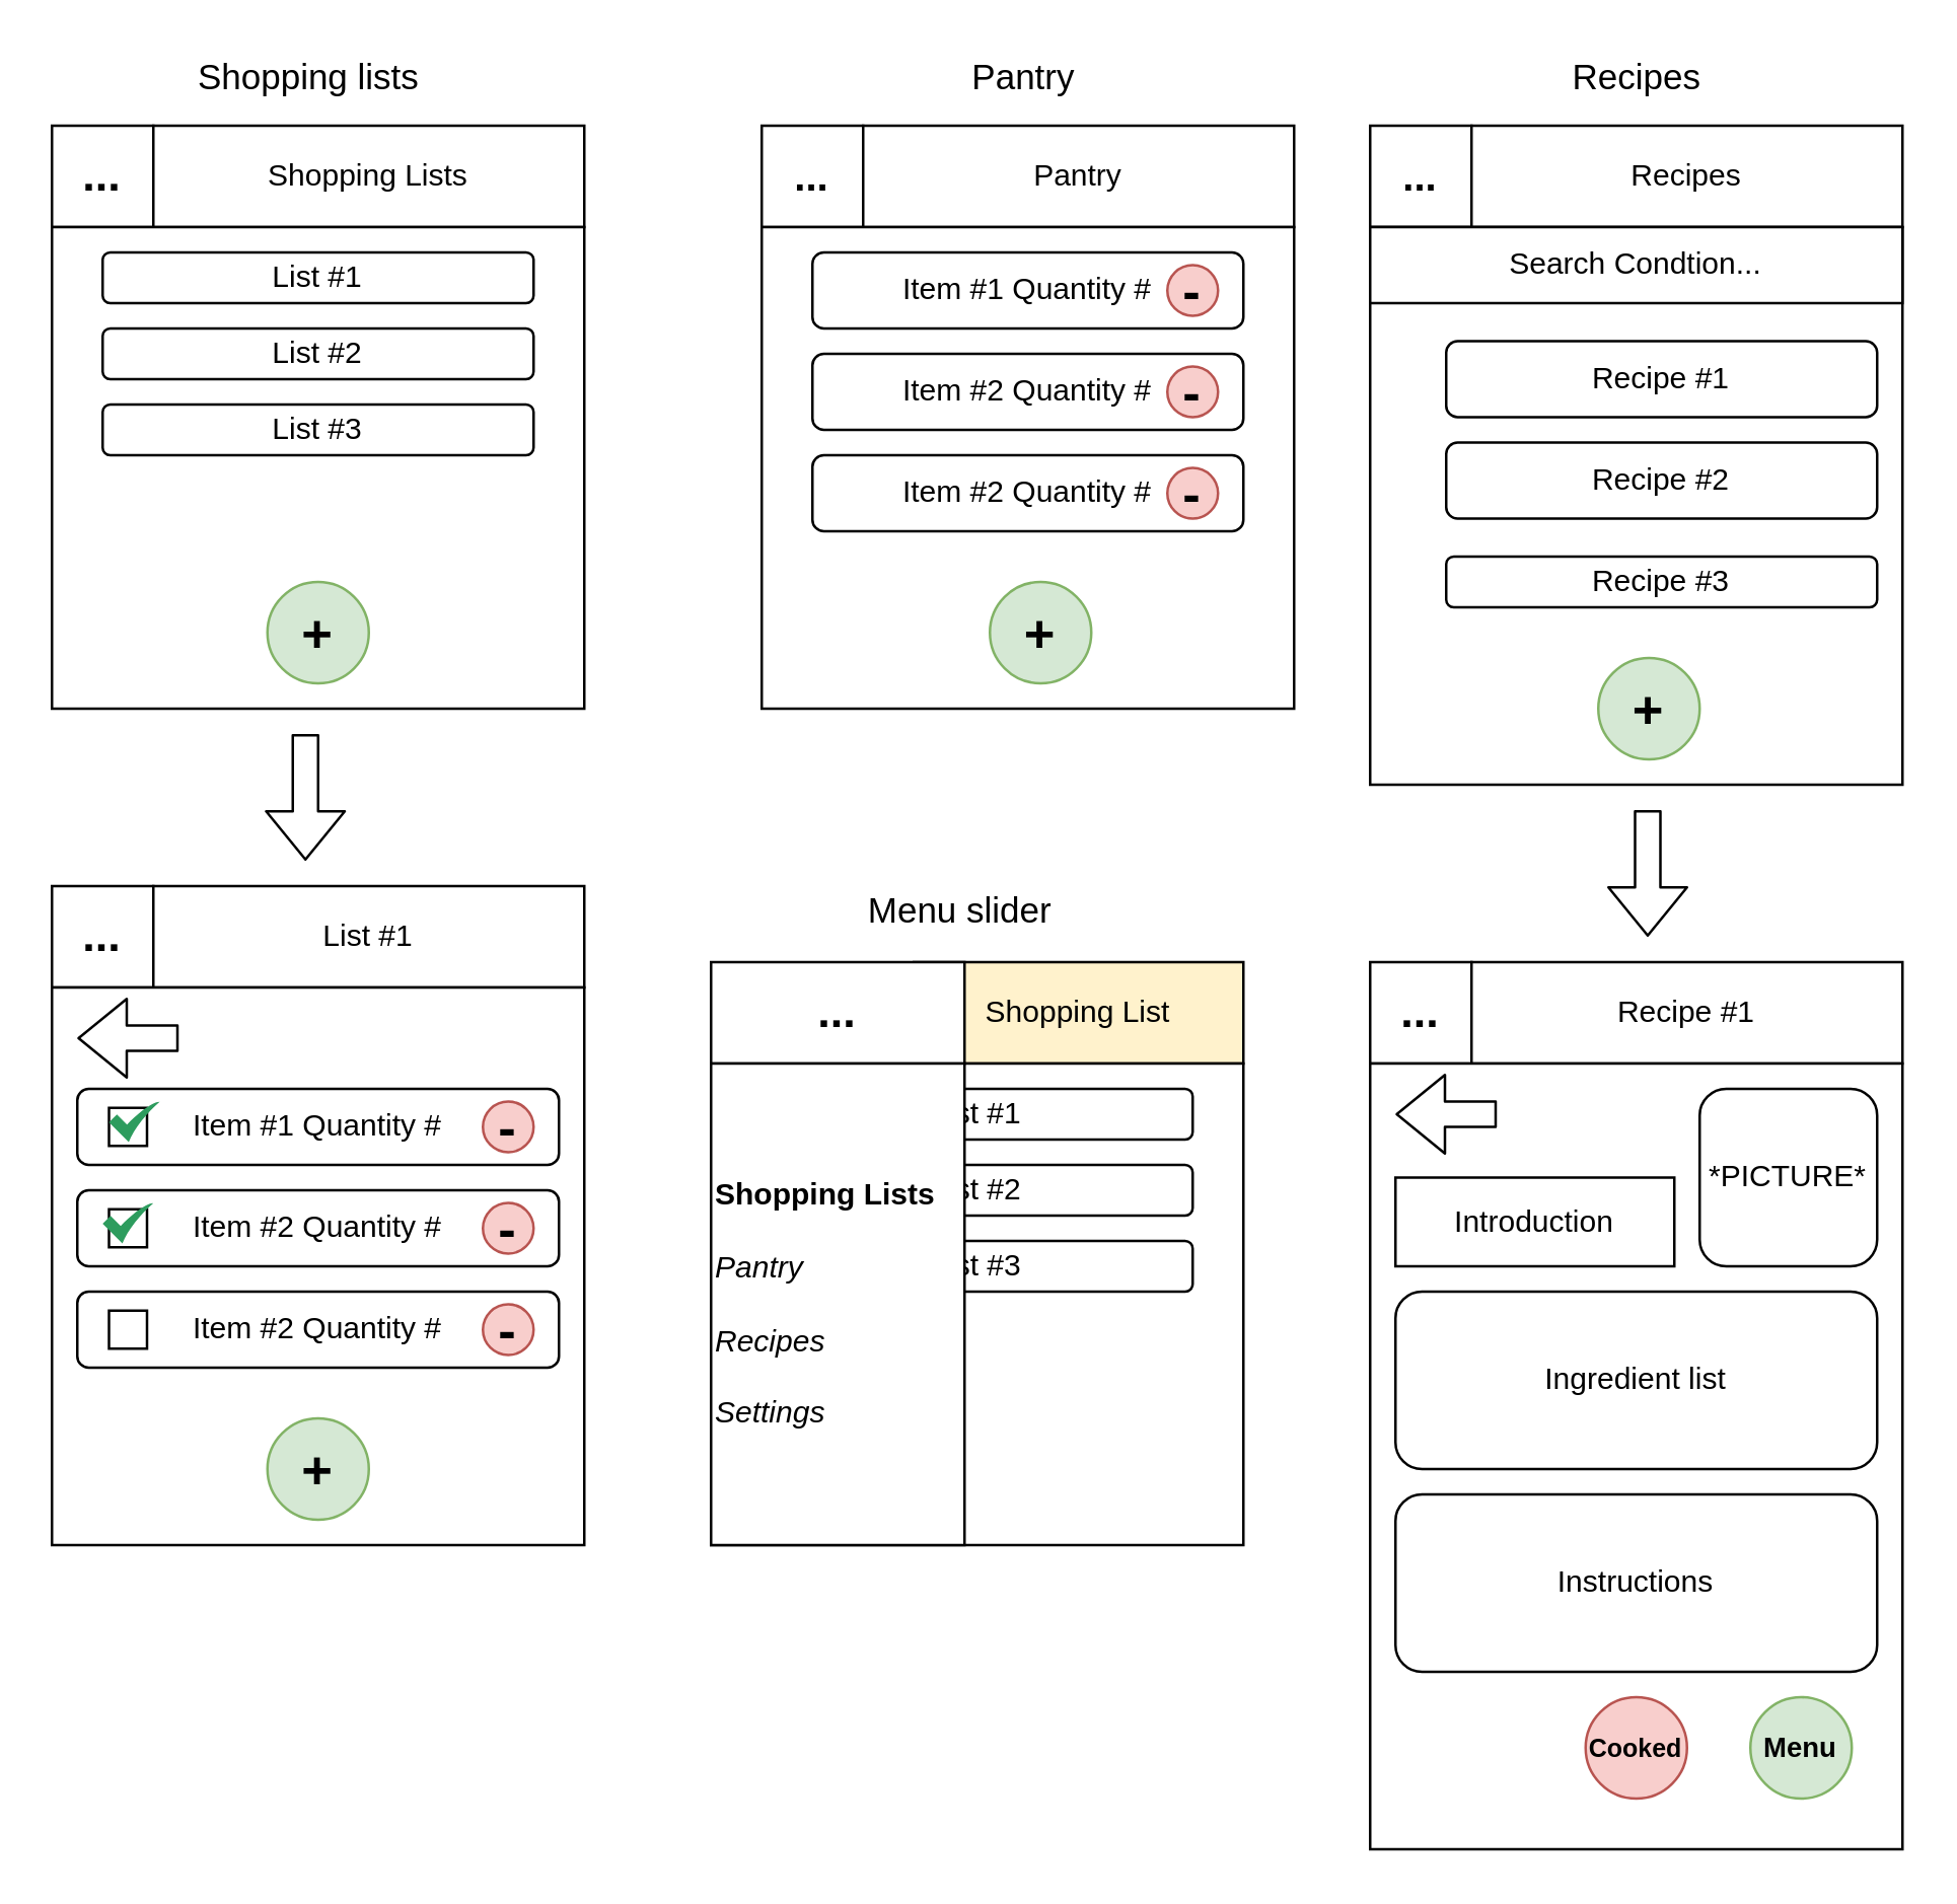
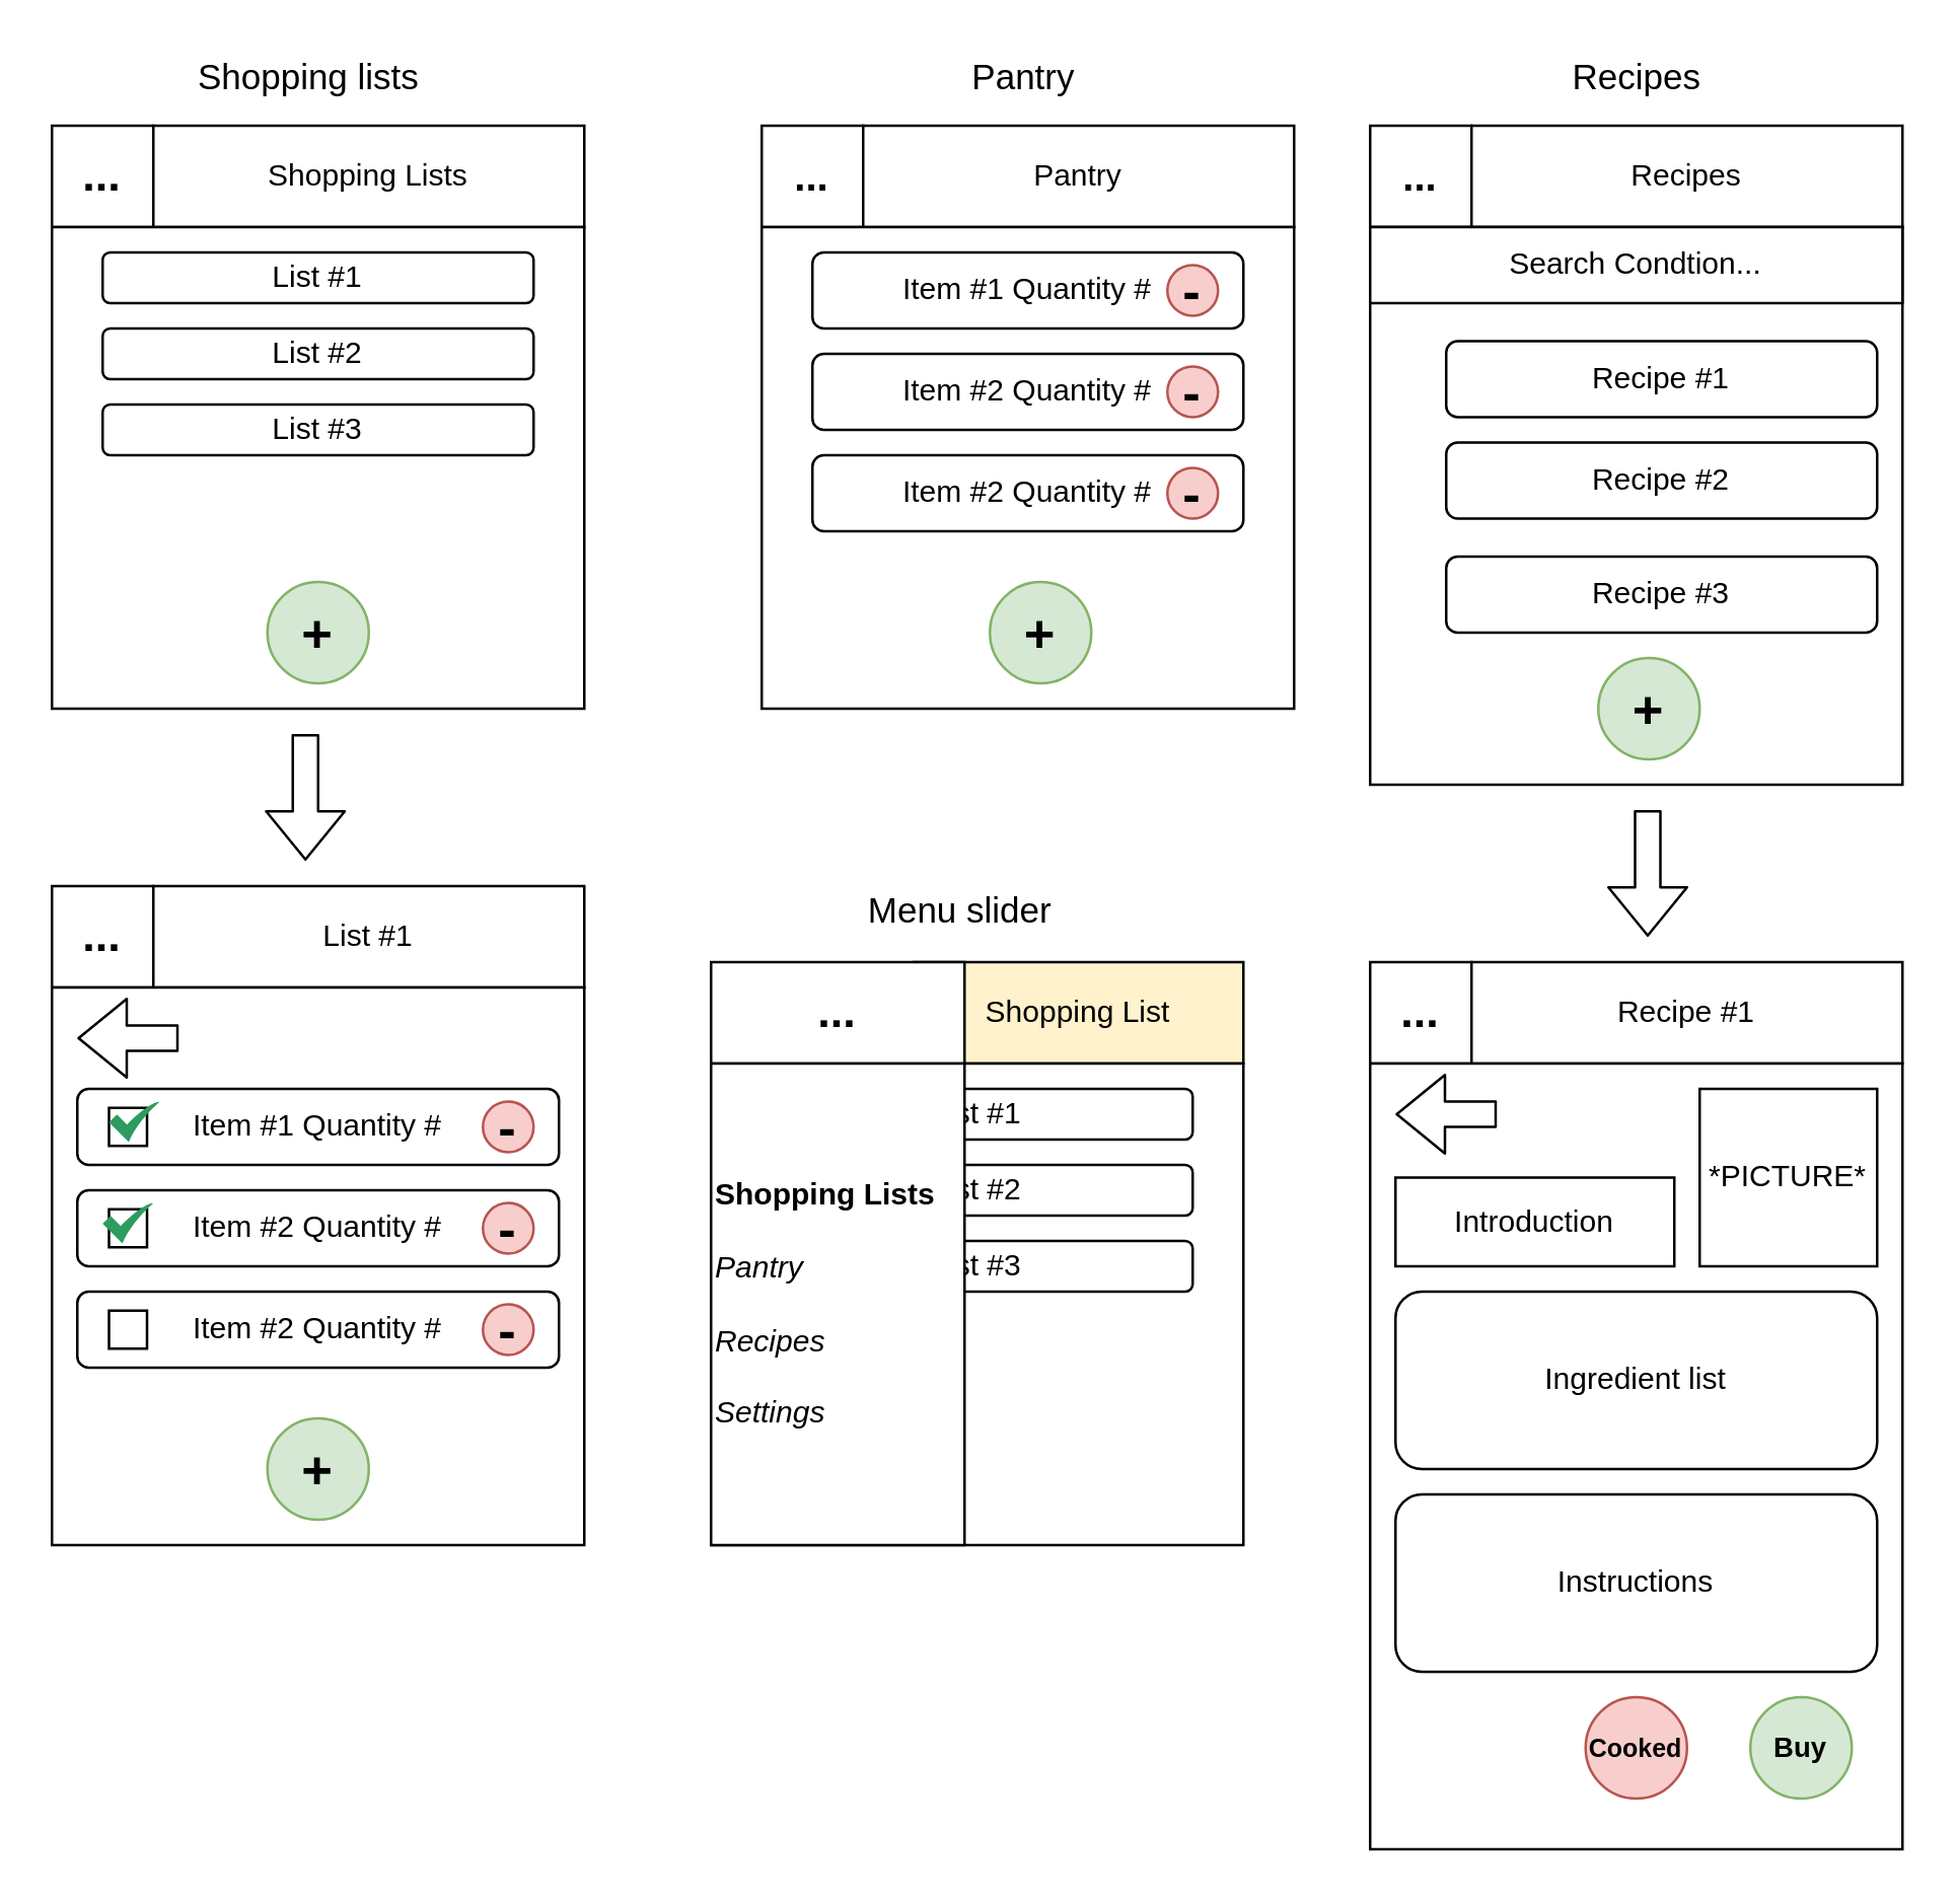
- <mxCell id="41" value="Recipe #3" style="rounded=1;whiteSpace=wrap;html=1;" vertex="1" parent="1"><mxGeometry x="570" y="219" width="170" height="20" as="geometry" /></mxCell>
+ <mxCell id="41" value="Recipe #3" style="rounded=1;whiteSpace=wrap;html=1;" vertex="1" parent="1"><mxGeometry x="570" y="219" width="170" height="30" as="geometry" /></mxCell>
- <mxCell id="49" value="*PICTURE*" style="whiteSpace=wrap;html=1;aspect=fixed;rounded=1;" vertex="1" parent="1"><mxGeometry x="670" y="429" width="70" height="70" as="geometry" /></mxCell>
+ <mxCell id="49" value="*PICTURE*" style="whiteSpace=wrap;html=1;aspect=fixed;" vertex="1" parent="1"><mxGeometry x="670" y="429" width="70" height="70" as="geometry" /></mxCell>
- <mxCell id="53" value="&lt;font size=&quot;1&quot;&gt;&lt;b style=&quot;font-size: 11px&quot;&gt;Menu&lt;/b&gt;&lt;/font&gt;" style="ellipse;whiteSpace=wrap;html=1;aspect=fixed;fillColor=#d5e8d4;strokeColor=#82b366;" vertex="1" parent="1"><mxGeometry x="690" y="669" width="40" height="40" as="geometry" /></mxCell>
+ <mxCell id="53" value="&lt;font size=&quot;1&quot;&gt;&lt;b style=&quot;font-size: 11px&quot;&gt;Buy&lt;/b&gt;&lt;/font&gt;" style="ellipse;whiteSpace=wrap;html=1;aspect=fixed;fillColor=#d5e8d4;strokeColor=#82b366;" vertex="1" parent="1"><mxGeometry x="690" y="669" width="40" height="40" as="geometry" /></mxCell>
